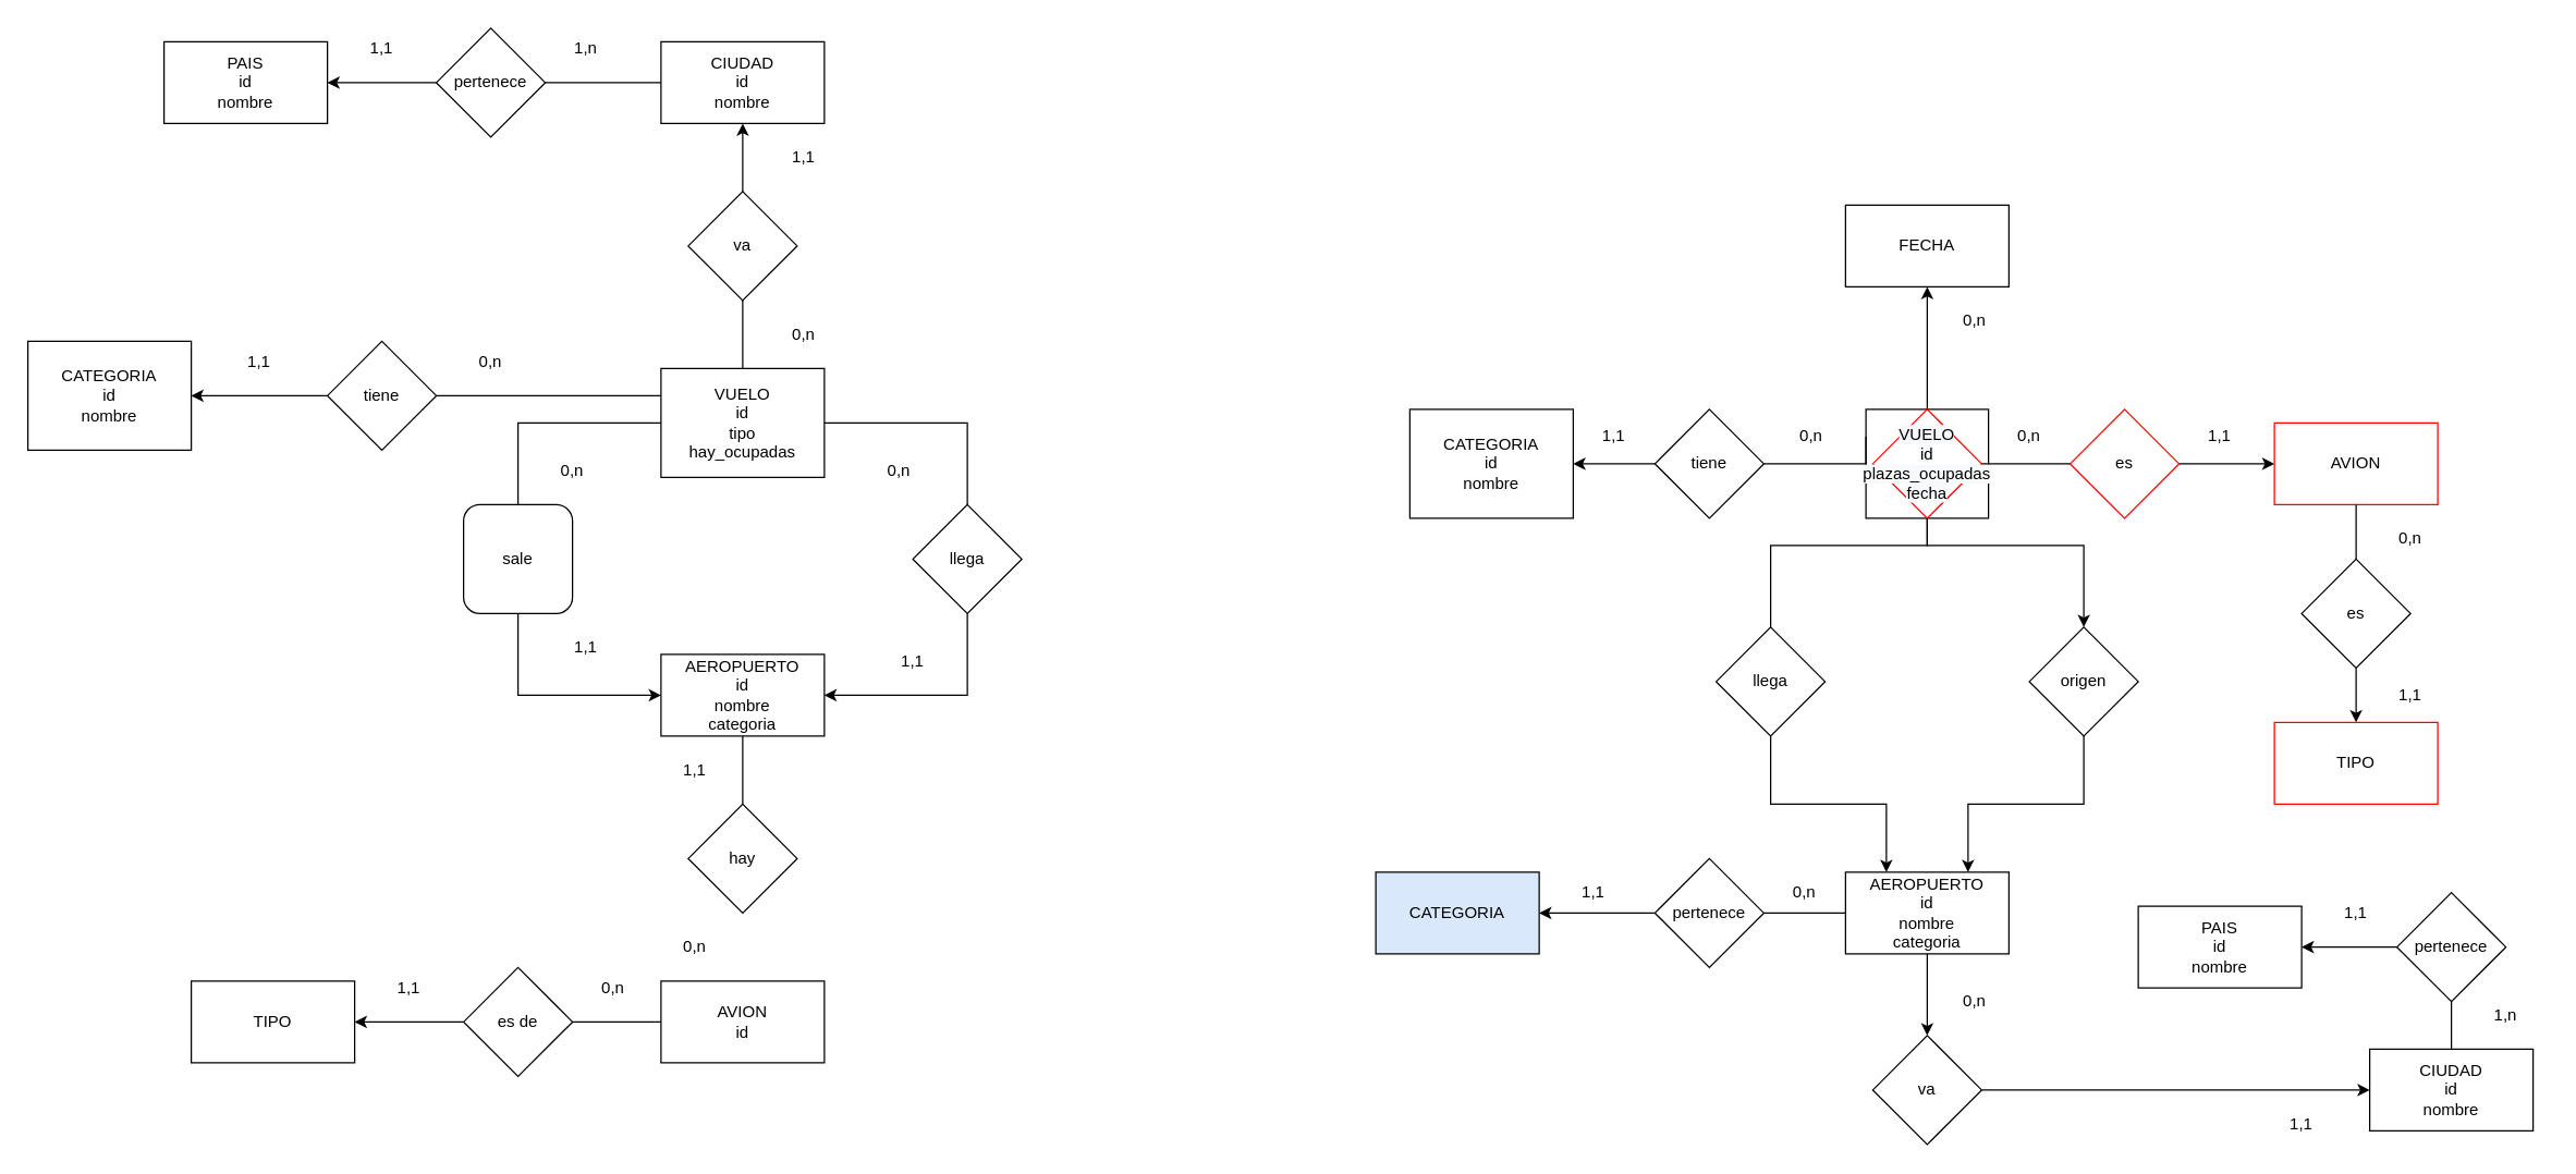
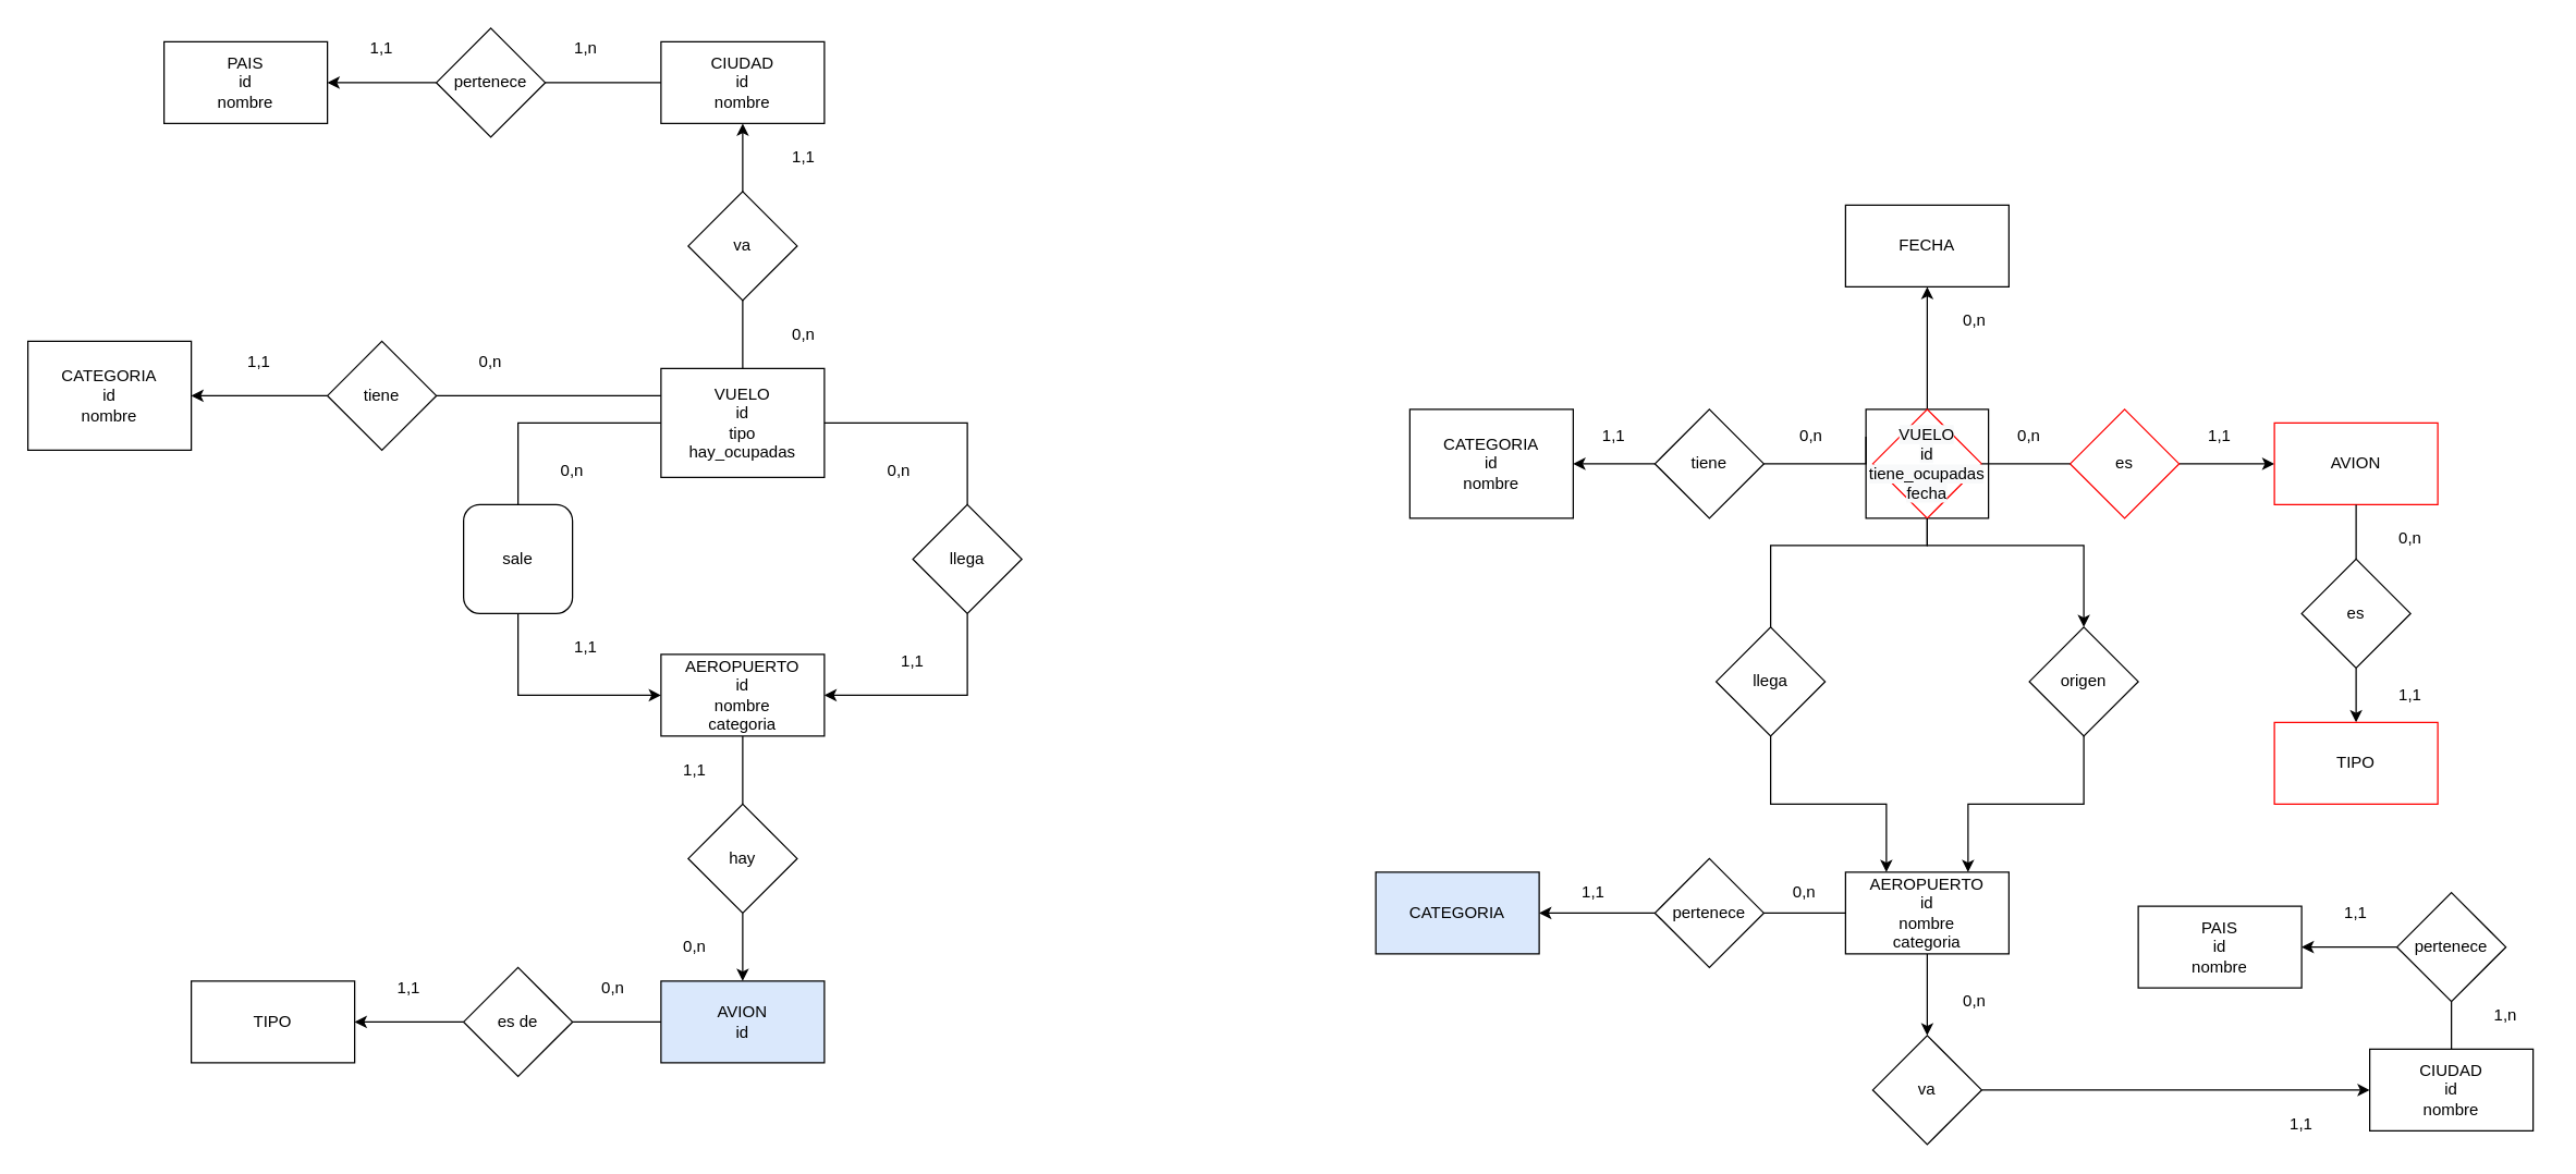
- <mxCell id="48" value="&lt;span style=&quot;color: rgb(0, 0, 0); font-family: Helvetica; font-size: 12px; font-style: normal; font-variant-ligatures: normal; font-variant-caps: normal; font-weight: 400; letter-spacing: normal; orphans: 2; text-align: center; text-indent: 0px; text-transform: none; widows: 2; word-spacing: 0px; -webkit-text-stroke-width: 0px; background-color: rgb(248, 249, 250); text-decoration-thickness: initial; text-decoration-style: initial; text-decoration-color: initial; float: none; display: inline !important;&quot;&gt;VUELO&lt;/span&gt;&lt;br style=&quot;color: rgb(0, 0, 0); font-family: Helvetica; font-size: 12px; font-style: normal; font-variant-ligatures: normal; font-variant-caps: normal; font-weight: 400; letter-spacing: normal; orphans: 2; text-align: center; text-indent: 0px; text-transform: none; widows: 2; word-spacing: 0px; -webkit-text-stroke-width: 0px; background-color: rgb(248, 249, 250); text-decoration-thickness: initial; text-decoration-style: initial; text-decoration-color: initial;&quot;&gt;&lt;span style=&quot;color: rgb(0, 0, 0); font-family: Helvetica; font-size: 12px; font-style: normal; font-variant-ligatures: normal; font-variant-caps: normal; font-weight: 400; letter-spacing: normal; orphans: 2; text-align: center; text-indent: 0px; text-transform: none; widows: 2; word-spacing: 0px; -webkit-text-stroke-width: 0px; background-color: rgb(248, 249, 250); text-decoration-thickness: initial; text-decoration-style: initial; text-decoration-color: initial; float: none; display: inline !important;&quot;&gt;id&lt;/span&gt;&lt;br style=&quot;color: rgb(0, 0, 0); font-family: Helvetica; font-size: 12px; font-style: normal; font-variant-ligatures: normal; font-variant-caps: normal; font-weight: 400; letter-spacing: normal; orphans: 2; text-align: center; text-indent: 0px; text-transform: none; widows: 2; word-spacing: 0px; -webkit-text-stroke-width: 0px; background-color: rgb(248, 249, 250); text-decoration-thickness: initial; text-decoration-style: initial; text-decoration-color: initial;&quot;&gt;&lt;span style=&quot;color: rgb(0, 0, 0); font-family: Helvetica; font-size: 12px; font-style: normal; font-variant-ligatures: normal; font-variant-caps: normal; font-weight: 400; letter-spacing: normal; orphans: 2; text-align: center; text-indent: 0px; text-transform: none; widows: 2; word-spacing: 0px; -webkit-text-stroke-width: 0px; background-color: rgb(248, 249, 250); text-decoration-thickness: initial; text-decoration-style: initial; text-decoration-color: initial; float: none; display: inline !important;&quot;&gt;plazas_ocupadas&lt;br&gt;fecha&lt;br&gt;&lt;/span&gt;" style="rhombus;whiteSpace=wrap;html=1;strokeColor=#FF0000;" vertex="1" parent="1"><mxGeometry x="1375" y="300" width="80" height="80" as="geometry" /></mxCell>
+ <mxCell id="48" value="&lt;span style=&quot;color: rgb(0, 0, 0); font-family: Helvetica; font-size: 12px; font-style: normal; font-variant-ligatures: normal; font-variant-caps: normal; font-weight: 400; letter-spacing: normal; orphans: 2; text-align: center; text-indent: 0px; text-transform: none; widows: 2; word-spacing: 0px; -webkit-text-stroke-width: 0px; background-color: rgb(248, 249, 250); text-decoration-thickness: initial; text-decoration-style: initial; text-decoration-color: initial; float: none; display: inline !important;&quot;&gt;VUELO&lt;/span&gt;&lt;br style=&quot;color: rgb(0, 0, 0); font-family: Helvetica; font-size: 12px; font-style: normal; font-variant-ligatures: normal; font-variant-caps: normal; font-weight: 400; letter-spacing: normal; orphans: 2; text-align: center; text-indent: 0px; text-transform: none; widows: 2; word-spacing: 0px; -webkit-text-stroke-width: 0px; background-color: rgb(248, 249, 250); text-decoration-thickness: initial; text-decoration-style: initial; text-decoration-color: initial;&quot;&gt;&lt;span style=&quot;color: rgb(0, 0, 0); font-family: Helvetica; font-size: 12px; font-style: normal; font-variant-ligatures: normal; font-variant-caps: normal; font-weight: 400; letter-spacing: normal; orphans: 2; text-align: center; text-indent: 0px; text-transform: none; widows: 2; word-spacing: 0px; -webkit-text-stroke-width: 0px; background-color: rgb(248, 249, 250); text-decoration-thickness: initial; text-decoration-style: initial; text-decoration-color: initial; float: none; display: inline !important;&quot;&gt;id&lt;/span&gt;&lt;br style=&quot;color: rgb(0, 0, 0); font-family: Helvetica; font-size: 12px; font-style: normal; font-variant-ligatures: normal; font-variant-caps: normal; font-weight: 400; letter-spacing: normal; orphans: 2; text-align: center; text-indent: 0px; text-transform: none; widows: 2; word-spacing: 0px; -webkit-text-stroke-width: 0px; background-color: rgb(248, 249, 250); text-decoration-thickness: initial; text-decoration-style: initial; text-decoration-color: initial;&quot;&gt;&lt;span style=&quot;color: rgb(0, 0, 0); font-family: Helvetica; font-size: 12px; font-style: normal; font-variant-ligatures: normal; font-variant-caps: normal; font-weight: 400; letter-spacing: normal; orphans: 2; text-align: center; text-indent: 0px; text-transform: none; widows: 2; word-spacing: 0px; -webkit-text-stroke-width: 0px; background-color: rgb(248, 249, 250); text-decoration-thickness: initial; text-decoration-style: initial; text-decoration-color: initial; float: none; display: inline !important;&quot;&gt;tiene_ocupadas&lt;br&gt;fecha&lt;br&gt;&lt;/span&gt;" style="rhombus;whiteSpace=wrap;html=1;strokeColor=#FF0000;" vertex="1" parent="1"><mxGeometry x="1375" y="300" width="80" height="80" as="geometry" /></mxCell>
+ <mxCell id="2" style="edgeStyle=orthogonalEdgeStyle;rounded=0;orthogonalLoop=1;jettySize=auto;html=1;startArrow=none;" parent="1" source="35" target="21" edge="1"><mxGeometry relative="1" as="geometry" /></mxCell>
- <mxCell id="21" value="AVION&lt;br&gt;id&lt;br&gt;" style="rounded=0;whiteSpace=wrap;html=1;" parent="1" vertex="1"><mxGeometry x="485" y="720" width="120" height="60" as="geometry" /></mxCell>
+ <mxCell id="21" value="AVION&lt;br&gt;id&lt;br&gt;" style="rounded=0;whiteSpace=wrap;html=1;fillColor=#dae8fc;" parent="1" vertex="1"><mxGeometry x="485" y="720" width="120" height="60" as="geometry" /></mxCell>
